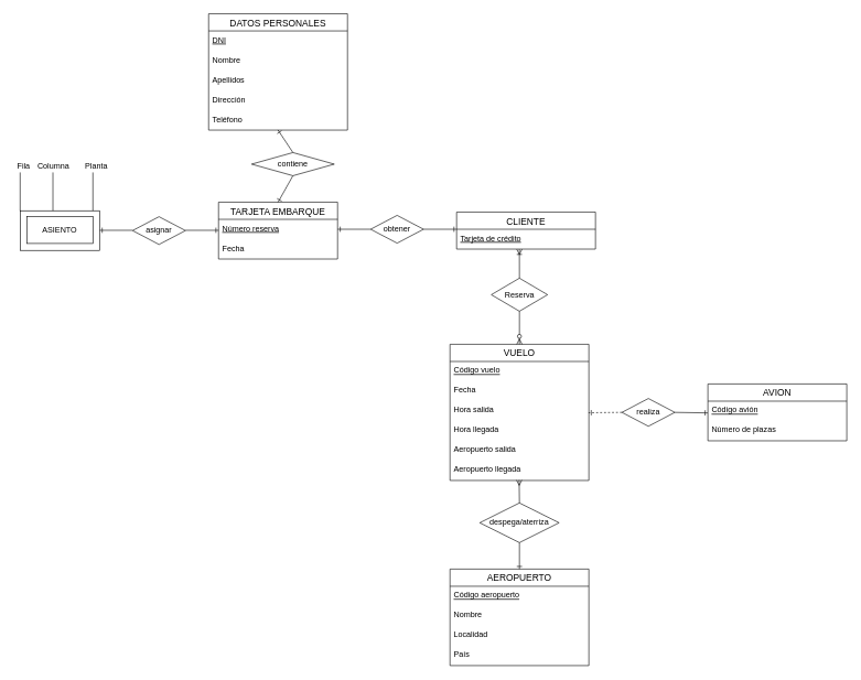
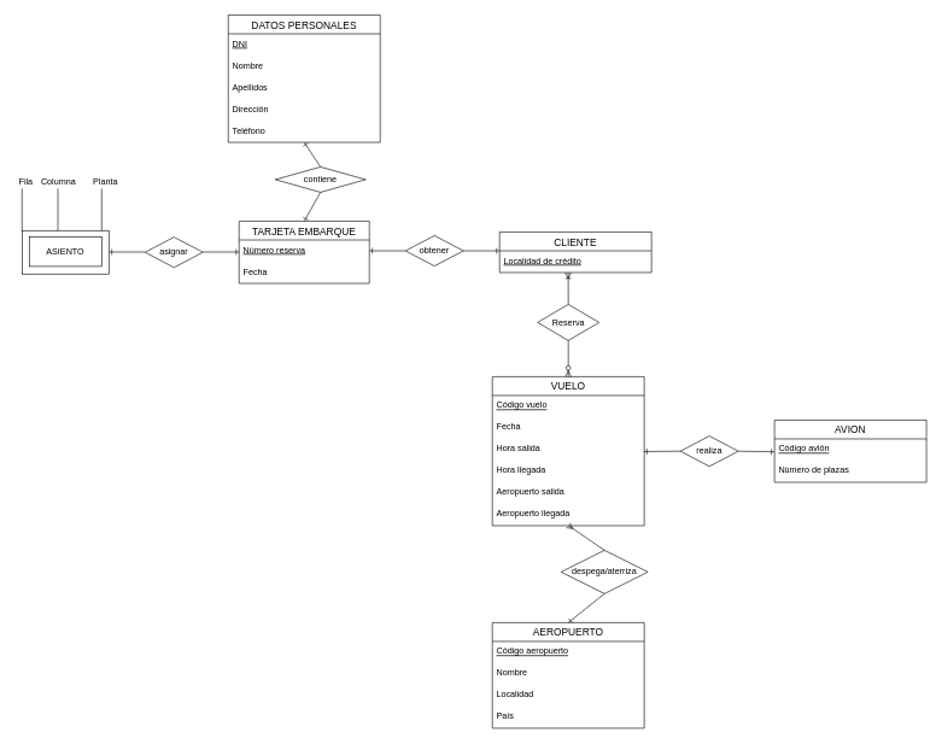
- <mxCell id="28" value="Tarjeta de crédito" style="text;strokeColor=none;fillColor=none;spacingLeft=4;spacingRight=4;overflow=hidden;rotatable=0;points=[[0,0.5],[1,0.5]];portConstraint=eastwest;fontSize=12;fontStyle=4" vertex="1" parent="27"><mxGeometry y="26" width="210" height="30" as="geometry" /></mxCell>
+ <mxCell id="28" value="Localidad de crédito" style="text;strokeColor=none;fillColor=none;spacingLeft=4;spacingRight=4;overflow=hidden;rotatable=0;points=[[0,0.5],[1,0.5]];portConstraint=eastwest;fontSize=12;fontStyle=4" vertex="1" parent="27"><mxGeometry y="26" width="210" height="30" as="geometry" /></mxCell>
- <mxCell id="44" value="" style="fontSize=12;html=1;endArrow=ERone;endFill=1;rounded=0;exitX=0;exitY=0.5;exitDx=0;exitDy=0;entryX=0.998;entryY=0.584;entryDx=0;entryDy=0;entryPerimeter=0;dashed=1;" edge="1" parent="1" source="33" target="14"><mxGeometry width="100" height="100" relative="1" as="geometry"><mxPoint x="800" y="800" as="sourcePoint" /><mxPoint x="890" y="621" as="targetPoint" /></mxGeometry></mxCell>
+ <mxCell id="44" value="" style="fontSize=12;html=1;endArrow=ERone;endFill=1;rounded=0;exitX=0;exitY=0.5;exitDx=0;exitDy=0;entryX=0.998;entryY=0.584;entryDx=0;entryDy=0;entryPerimeter=0;" edge="1" parent="1" source="33" target="14"><mxGeometry width="100" height="100" relative="1" as="geometry"><mxPoint x="800" y="800" as="sourcePoint" /><mxPoint x="890" y="621" as="targetPoint" /></mxGeometry></mxCell>
- <mxCell id="32" value="despega/aterriza" style="shape=rhombus;perimeter=rhombusPerimeter;whiteSpace=wrap;html=1;align=center;" vertex="1" parent="1"><mxGeometry x="725" y="760" width="120" height="60" as="geometry" /></mxCell>
+ <mxCell id="32" value="despega/aterriza" style="shape=rhombus;perimeter=rhombusPerimeter;whiteSpace=wrap;html=1;align=center;" vertex="1" parent="1"><mxGeometry x="775" y="760" width="120" height="60" as="geometry" /></mxCell>
